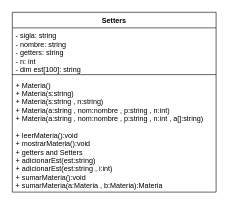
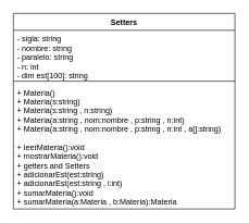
- <mxCell id="3" value="- sigla: string&#10;- nombre: string&#10;- getters: string&#10;- n: int&#10;- dim est[100]: string" style="text;strokeColor=none;fillColor=none;align=left;verticalAlign=top;spacingLeft=4;spacingRight=4;overflow=hidden;rotatable=0;points=[[0,0.5],[1,0.5]];portConstraint=eastwest;" parent="2" vertex="1"><mxGeometry y="26" width="340" height="74" as="geometry" /></mxCell>
+ <mxCell id="3" value="- sigla: string&#10;- nombre: string&#10;- paralelo: string&#10;- n: int&#10;- dim est[100]: string" style="text;strokeColor=none;fillColor=none;align=left;verticalAlign=top;spacingLeft=4;spacingRight=4;overflow=hidden;rotatable=0;points=[[0,0.5],[1,0.5]];portConstraint=eastwest;" parent="2" vertex="1"><mxGeometry y="26" width="340" height="74" as="geometry" /></mxCell>
